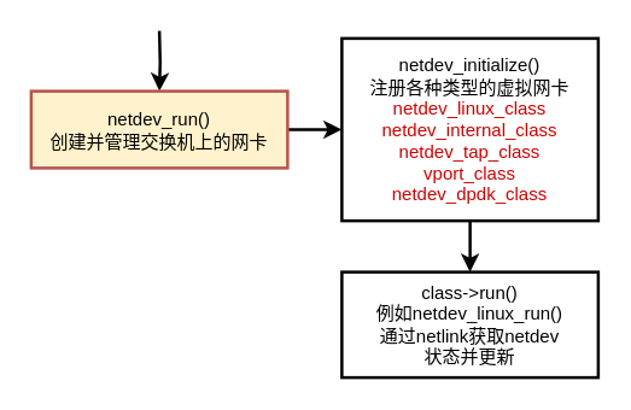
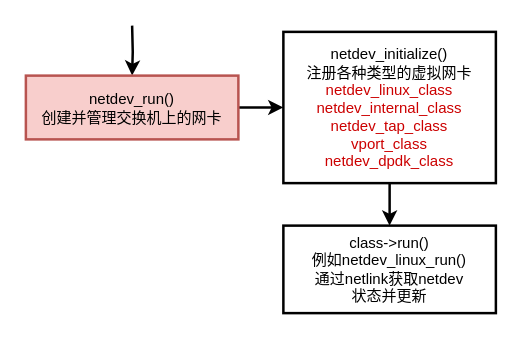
- <mxCell id="4" value="netdev_run()&lt;br&gt;创建并管理交换机上的网卡" style="rounded=0;whiteSpace=wrap;html=1;strokeWidth=2;fillColor=#fff2cc;strokeColor=#b85450;" vertex="1" parent="1"><mxGeometry x="20" y="60" width="170" height="51" as="geometry" /></mxCell>
+ <mxCell id="4" value="netdev_run()&lt;br&gt;创建并管理交换机上的网卡" style="rounded=0;whiteSpace=wrap;html=1;strokeWidth=2;fillColor=#f8cecc;strokeColor=#b85450;" vertex="1" parent="1"><mxGeometry x="20" y="60" width="170" height="51" as="geometry" /></mxCell>
